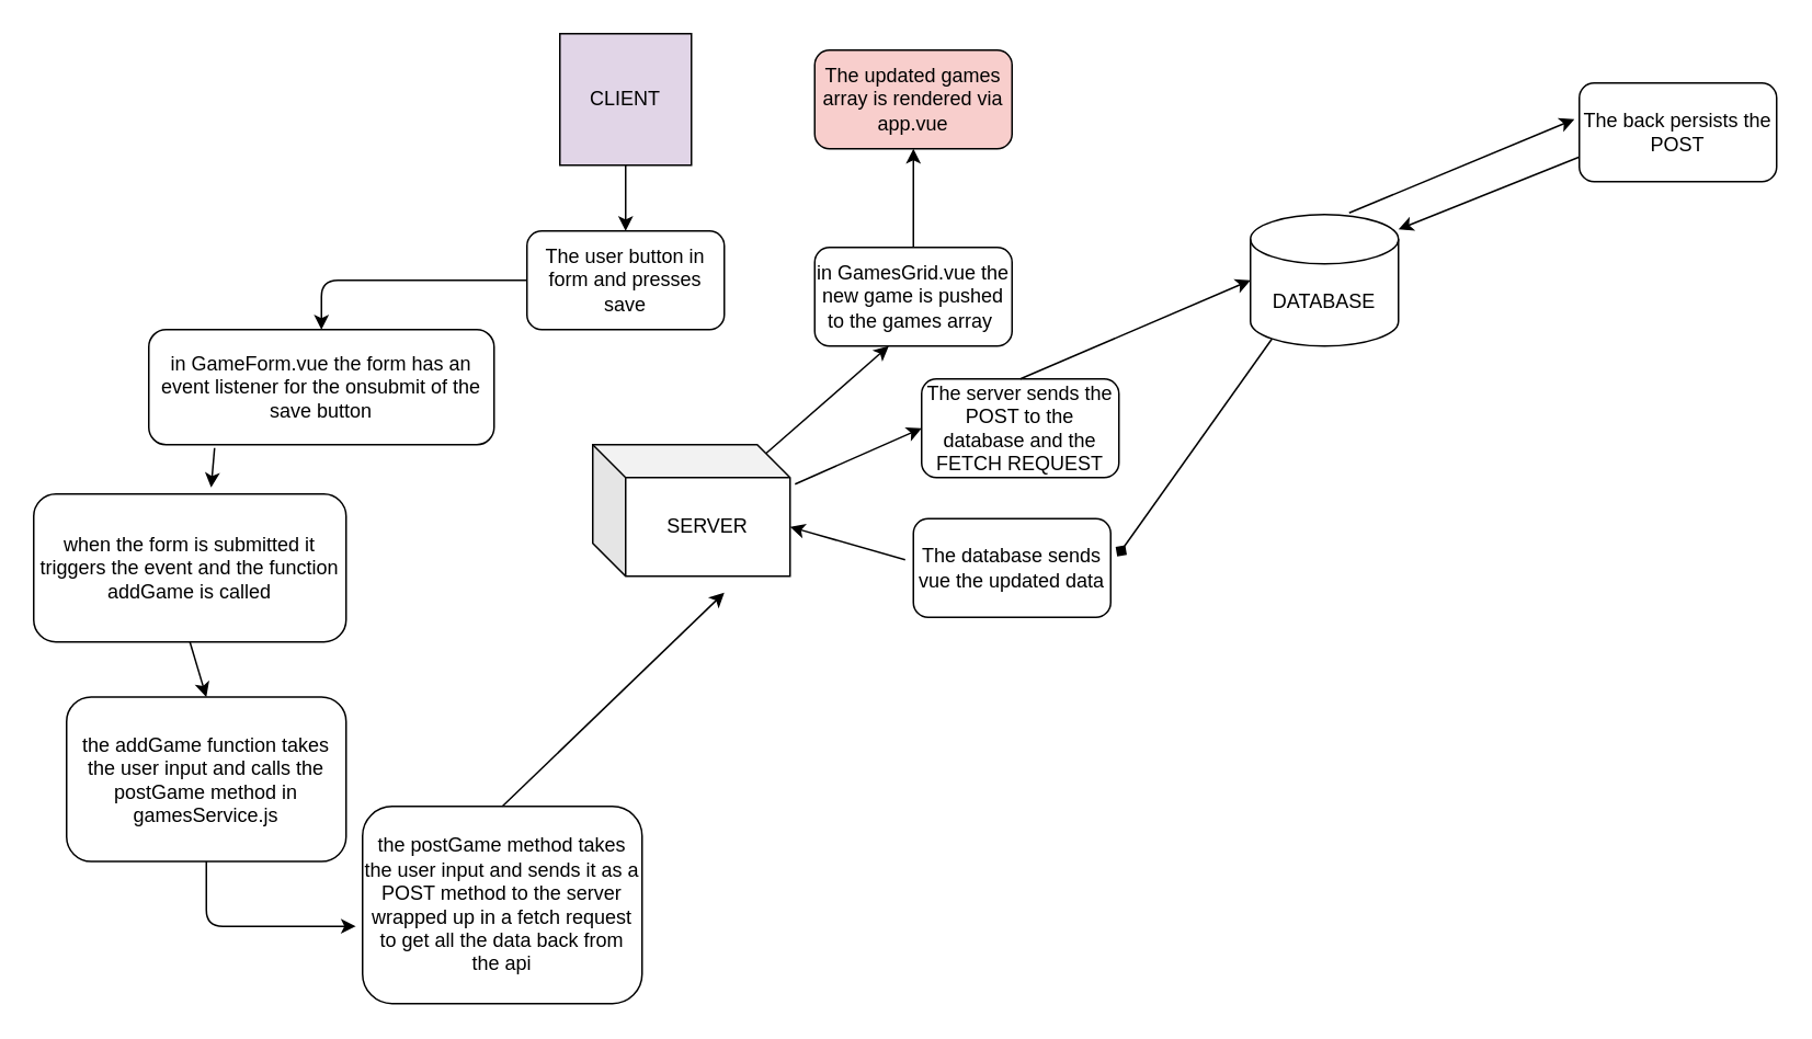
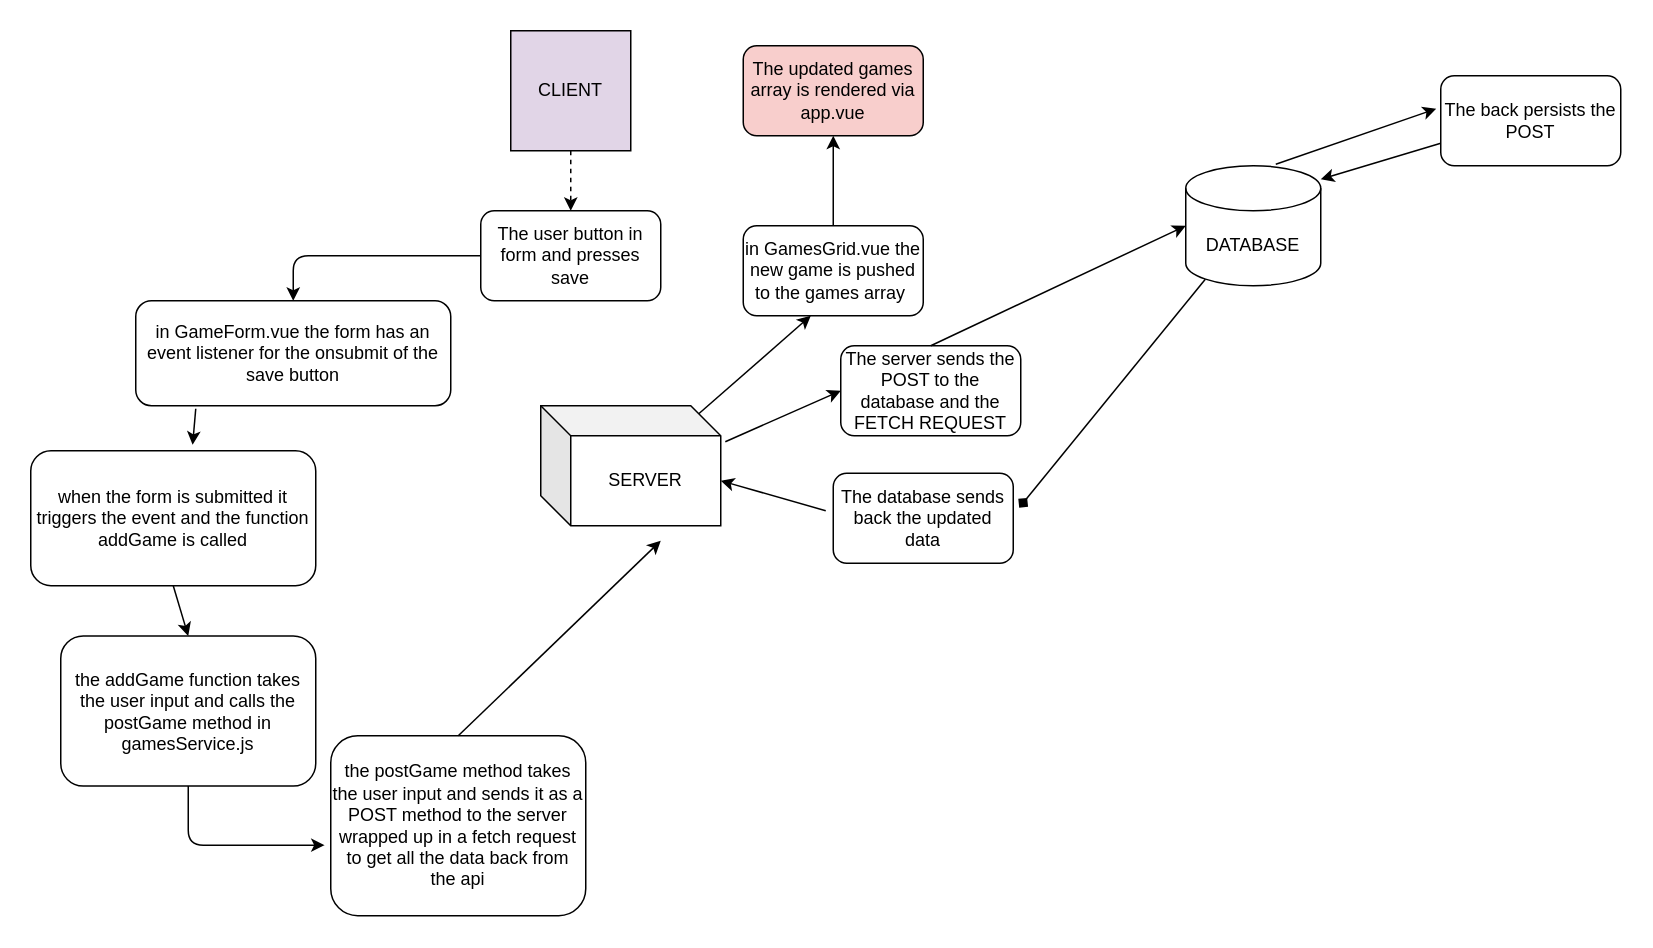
- <mxCell id="4" value="" style="endArrow=classic;html=1;exitX=0.5;exitY=1;exitDx=0;exitDy=0;entryX=0.5;entryY=0;entryDx=0;entryDy=0;" edge="1" parent="1" source="2" target="3"><mxGeometry width="50" height="50" relative="1" as="geometry"><mxPoint x="530" y="400" as="sourcePoint" /><mxPoint x="580" y="350" as="targetPoint" /></mxGeometry></mxCell>
+ <mxCell id="4" value="" style="endArrow=classic;html=1;exitX=0.5;exitY=1;exitDx=0;exitDy=0;entryX=0.5;entryY=0;entryDx=0;entryDy=0;dashed=1;" edge="1" parent="1" source="2" target="3"><mxGeometry width="50" height="50" relative="1" as="geometry"><mxPoint x="530" y="400" as="sourcePoint" /><mxPoint x="580" y="350" as="targetPoint" /></mxGeometry></mxCell>
- <mxCell id="13" value="DATABASE" style="shape=cylinder3;whiteSpace=wrap;html=1;boundedLbl=1;backgroundOutline=1;size=15;" vertex="1" parent="1"><mxGeometry x="760" y="130" width="90" height="80" as="geometry" /></mxCell>
+ <mxCell id="13" value="DATABASE" style="shape=cylinder3;whiteSpace=wrap;html=1;boundedLbl=1;backgroundOutline=1;size=15;" vertex="1" parent="1"><mxGeometry x="790" y="110" width="90" height="80" as="geometry" /></mxCell>
- <mxCell id="17" value="The database sends vue the updated data" style="rounded=1;whiteSpace=wrap;html=1;" vertex="1" parent="1"><mxGeometry x="555" y="315" width="120" height="60" as="geometry" /></mxCell>
+ <mxCell id="17" value="The database sends back the updated data" style="rounded=1;whiteSpace=wrap;html=1;" vertex="1" parent="1"><mxGeometry x="555" y="315" width="120" height="60" as="geometry" /></mxCell>
